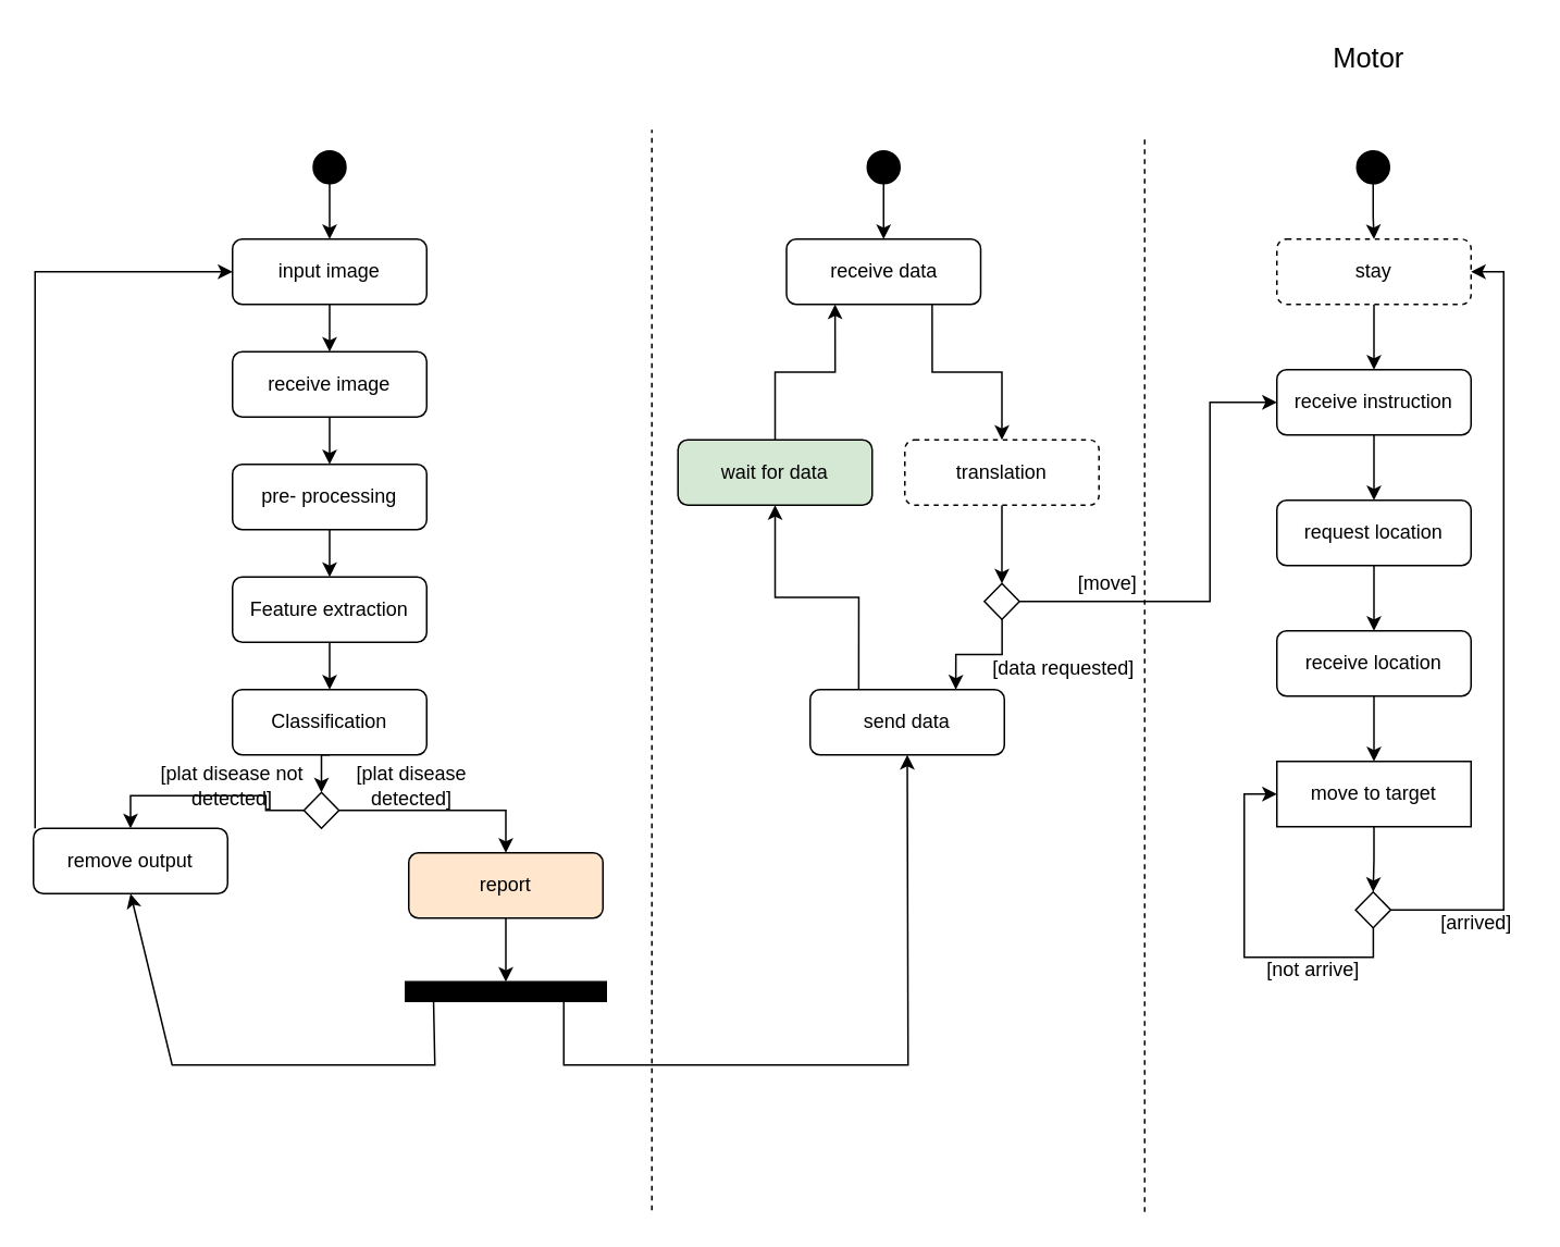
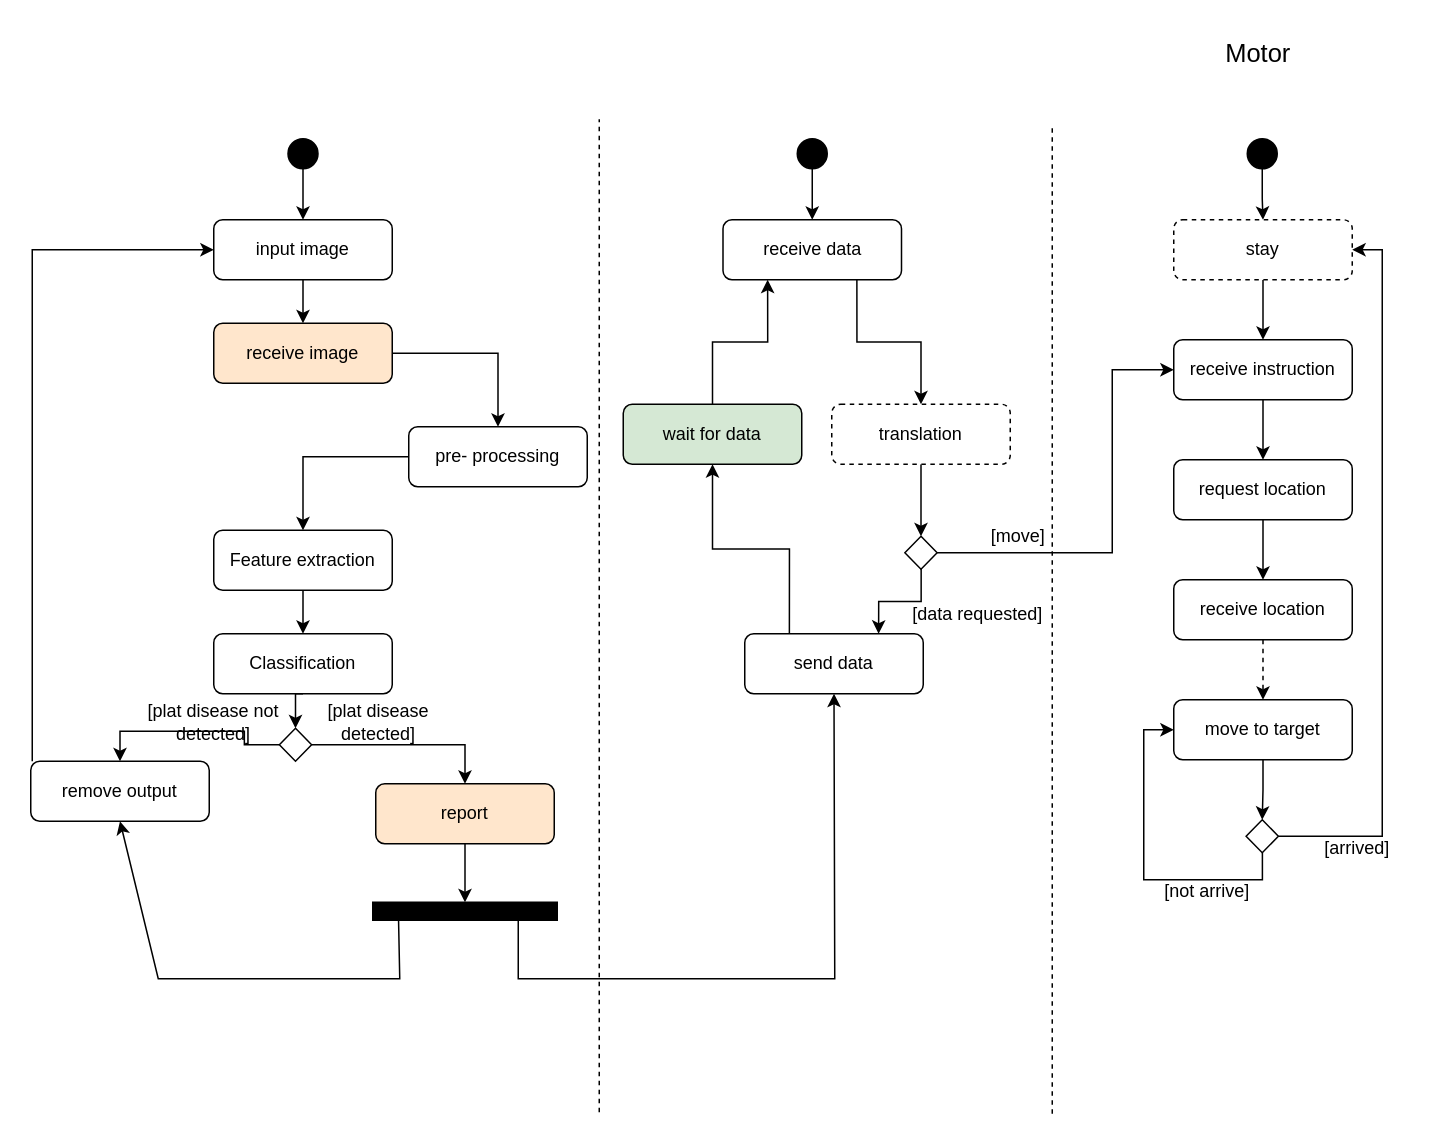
- <mxCell id="3" value="receive image" style="rounded=1;whiteSpace=wrap;html=1;" parent="1" vertex="1"><mxGeometry x="142" y="215" width="119" height="40" as="geometry" /></mxCell>
+ <mxCell id="3" value="receive image" style="rounded=1;whiteSpace=wrap;html=1;fillColor=#ffe6cc;" parent="1" vertex="1"><mxGeometry x="142" y="215" width="119" height="40" as="geometry" /></mxCell>
- <mxCell id="5" value="pre- processing" style="rounded=1;whiteSpace=wrap;html=1;" parent="1" vertex="1"><mxGeometry x="142" y="284" width="119" height="40" as="geometry" /></mxCell>
+ <mxCell id="5" value="pre- processing" style="rounded=1;whiteSpace=wrap;html=1;" parent="1" vertex="1"><mxGeometry x="272" y="284" width="119" height="40" as="geometry" /></mxCell>
- <mxCell id="51" style="edgeStyle=orthogonalEdgeStyle;rounded=0;orthogonalLoop=1;jettySize=auto;html=1;entryX=0.5;entryY=0;entryDx=0;entryDy=0;strokeColor=#000000;strokeWidth=1;" parent="1" source="52" target="50" edge="1"><mxGeometry relative="1" as="geometry" /></mxCell>
+ <mxCell id="51" style="edgeStyle=orthogonalEdgeStyle;rounded=0;orthogonalLoop=1;jettySize=auto;html=1;entryX=0.5;entryY=0;entryDx=0;entryDy=0;strokeColor=#000000;strokeWidth=1;dashed=1;" parent="1" source="52" target="50" edge="1"><mxGeometry relative="1" as="geometry" /></mxCell>
- <mxCell id="50" value="move to target" style="whiteSpace=wrap;html=1;rounded=0;" parent="1" vertex="1"><mxGeometry x="782" y="466" width="119" height="40" as="geometry" /></mxCell>
+ <mxCell id="50" value="move to target" style="rounded=1;whiteSpace=wrap;html=1;" parent="1" vertex="1"><mxGeometry x="782" y="466" width="119" height="40" as="geometry" /></mxCell>
